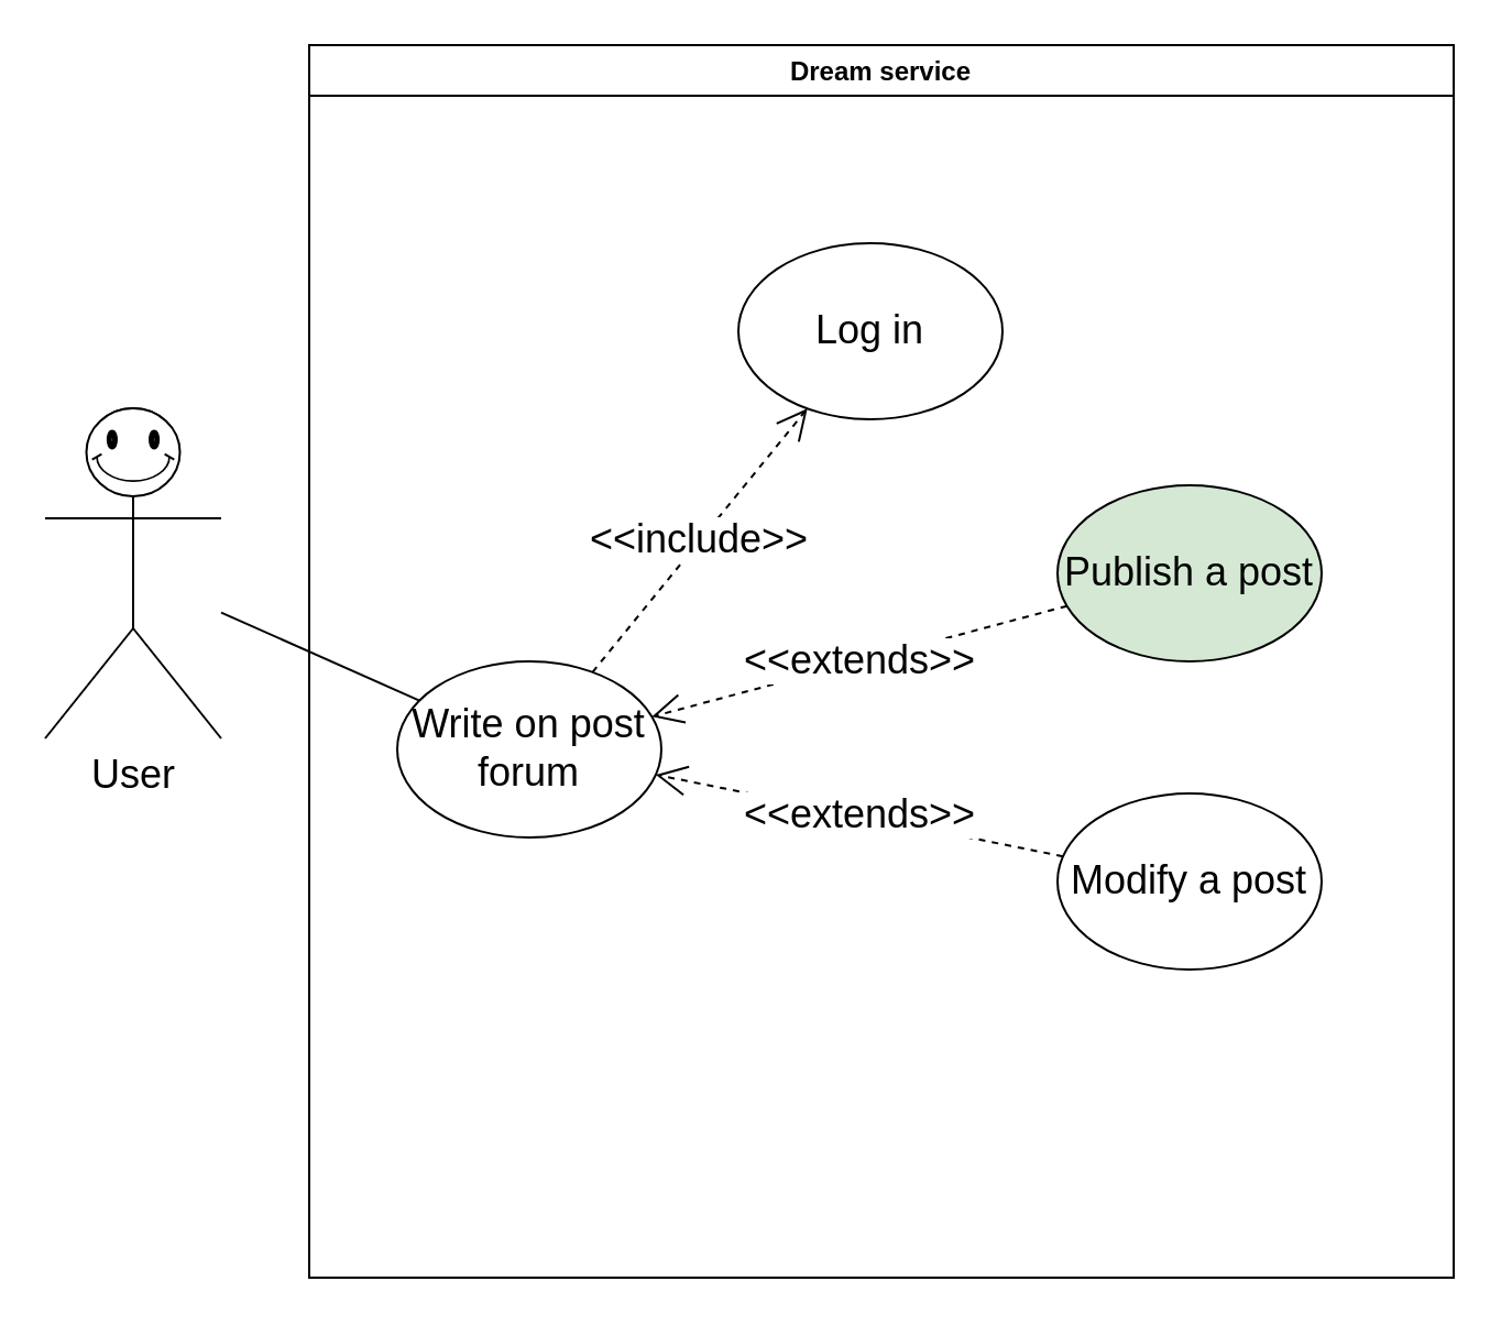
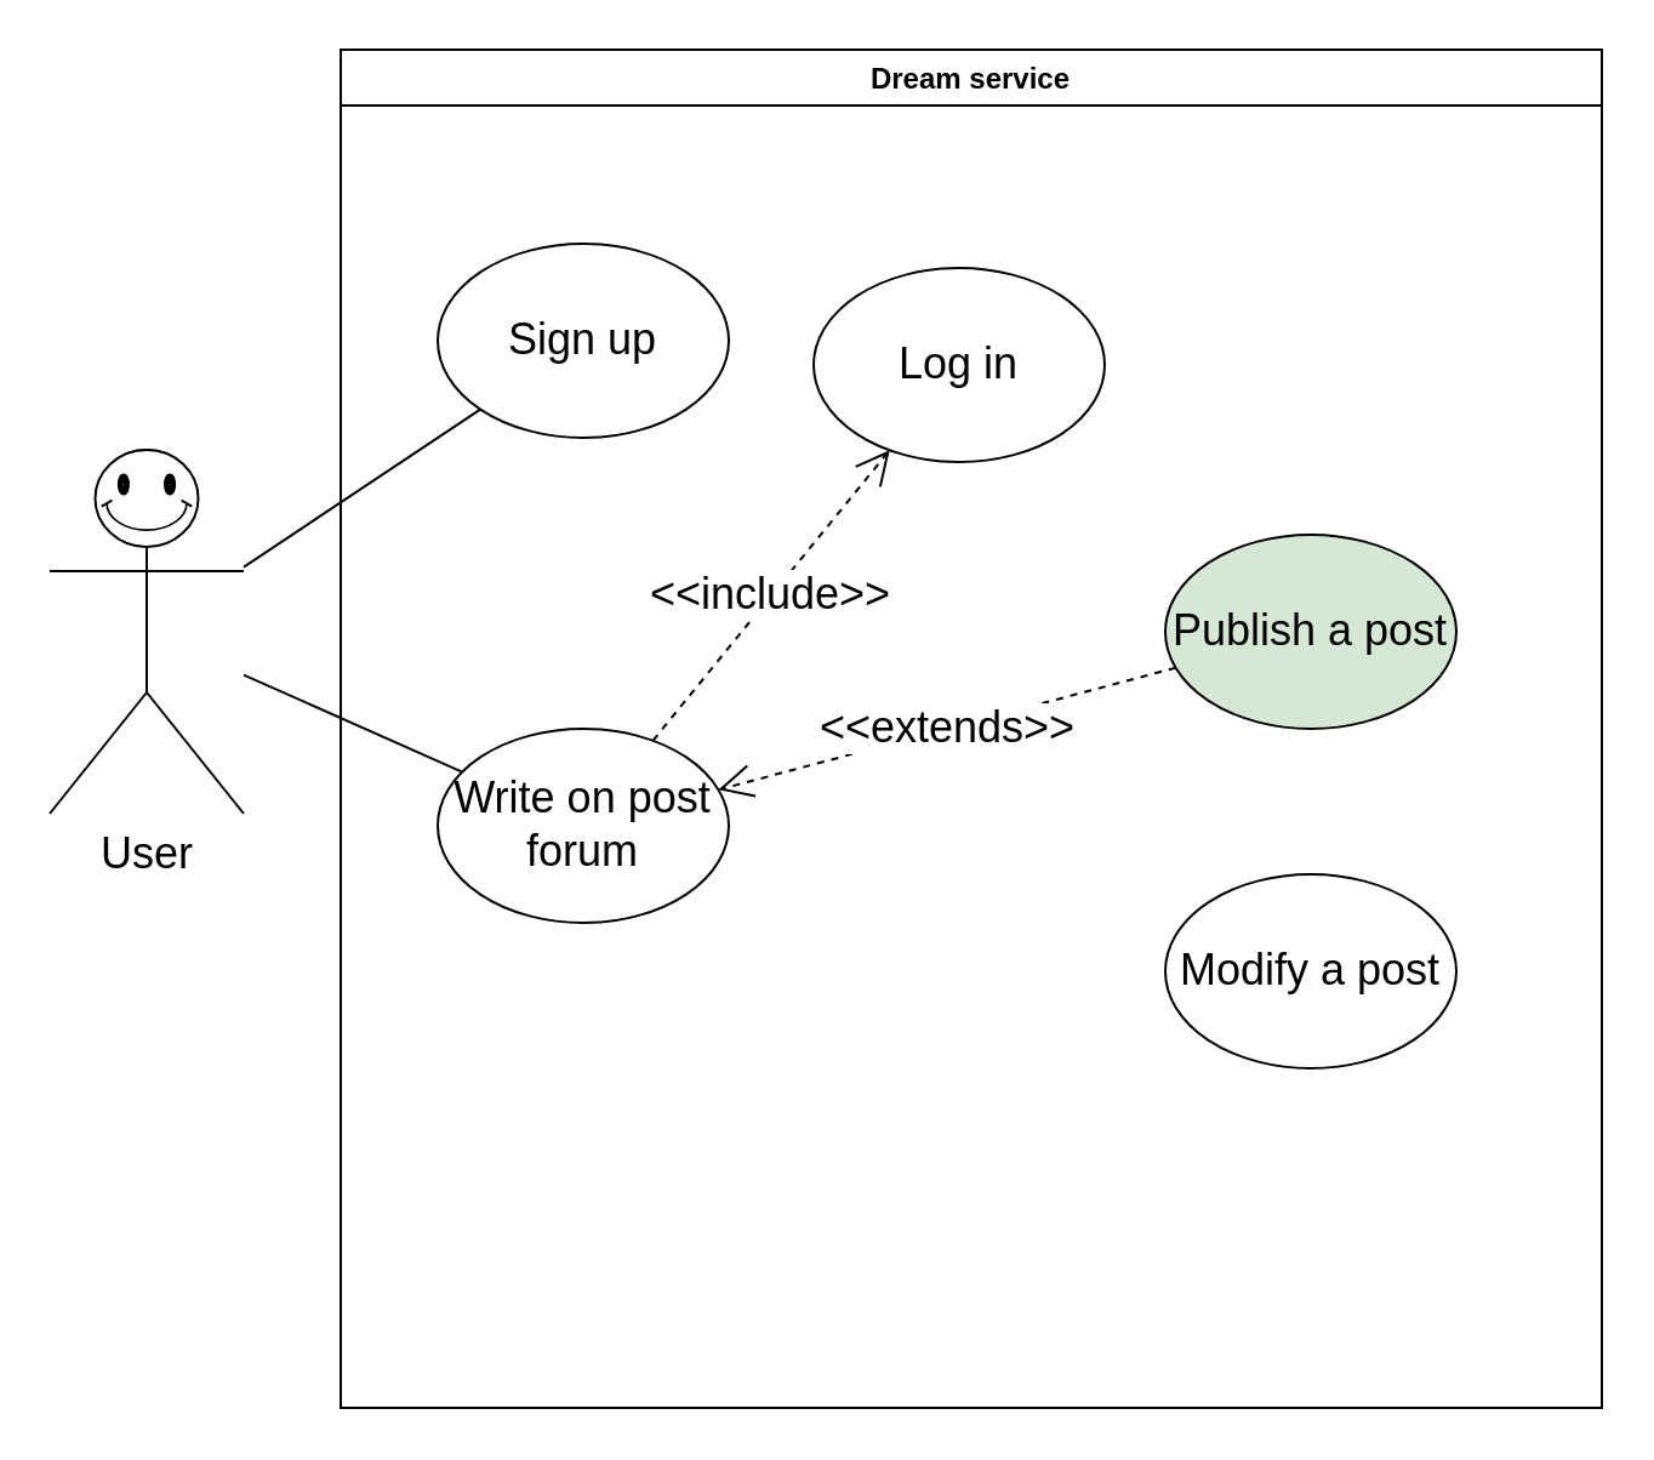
+ <mxCell id="4" value="&lt;font style=&quot;font-size: 18px&quot;&gt;Sign up&lt;/font&gt;" style="ellipse;whiteSpace=wrap;html=1;" parent="3" vertex="1"><mxGeometry x="40" y="80" width="120" height="80" as="geometry" /></mxCell>
+ <mxCell id="13" value="" style="endArrow=none;html=1;rounded=0;" parent="1" source="2" target="4" edge="1"><mxGeometry width="50" height="50" relative="1" as="geometry"><mxPoint x="30" y="160" as="sourcePoint" /><mxPoint x="490" y="220" as="targetPoint" /></mxGeometry></mxCell>
- <mxCell id="11" value="&lt;font style=&quot;font-size: 18px&quot;&gt;&amp;lt;&amp;lt;extends&amp;gt;&amp;gt;&lt;/font&gt;" style="endArrow=open;endSize=12;dashed=1;html=1;rounded=0;" parent="3" source="6" target="9" edge="1"><mxGeometry width="160" relative="1" as="geometry"><mxPoint x="258.512" y="270.537" as="sourcePoint" /><mxPoint x="161.45" y="309.42" as="targetPoint" /></mxGeometry></mxCell>
